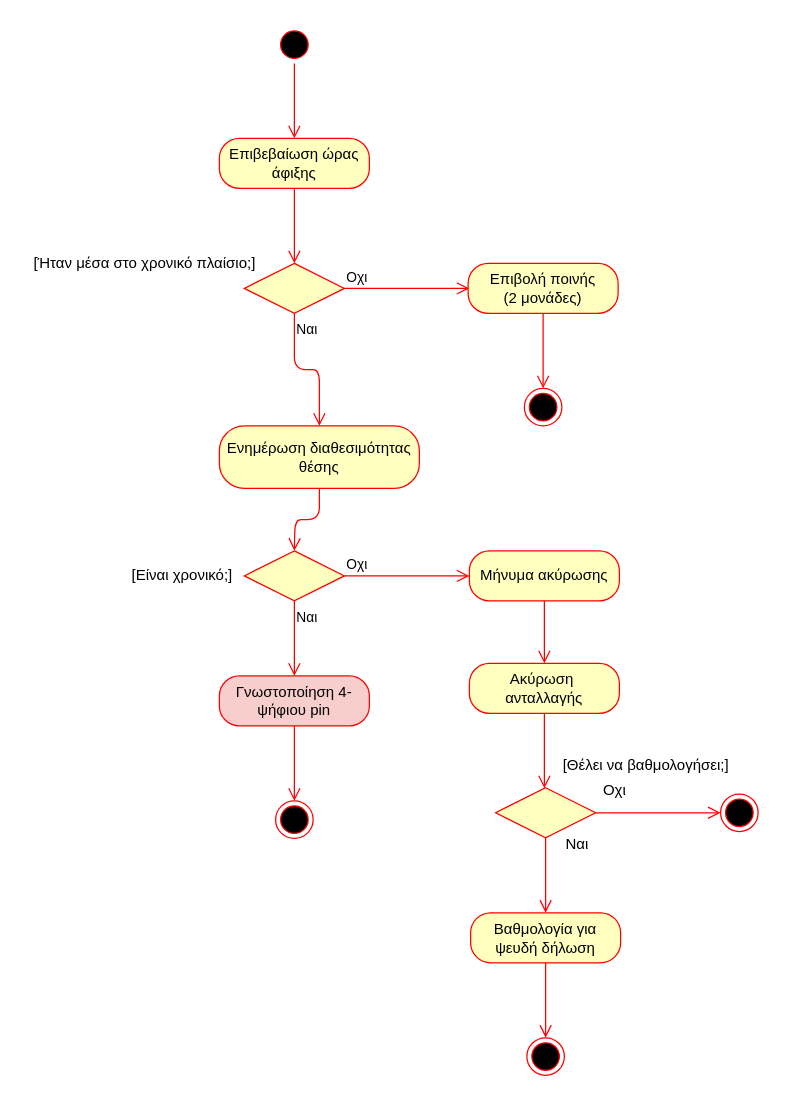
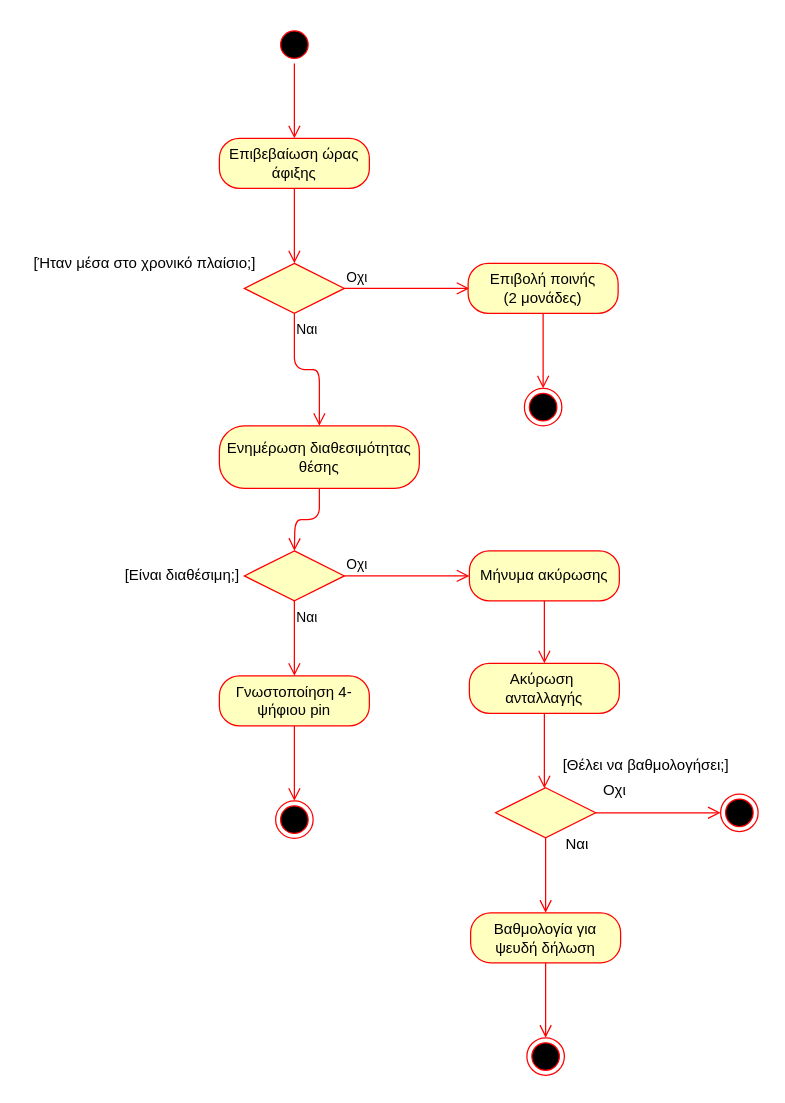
- <mxCell id="9" value="[Είναι χρονικό;]" style="text;html=1;align=center;verticalAlign=middle;resizable=0;points=[];autosize=1;" parent="1" vertex="1"><mxGeometry x="90" y="450" width="110" height="20" as="geometry" /></mxCell>
+ <mxCell id="9" value="[Είναι διαθέσιμη;]" style="text;html=1;align=center;verticalAlign=middle;resizable=0;points=[];autosize=1;" parent="1" vertex="1"><mxGeometry x="90" y="450" width="110" height="20" as="geometry" /></mxCell>
- <mxCell id="30" value="Γνωστοποίηση 4-ψήφιου pin" style="rounded=1;whiteSpace=wrap;html=1;arcSize=40;fontColor=#000000;fillColor=#f8cecc;strokeColor=#ff0000;" parent="1" vertex="1"><mxGeometry x="175" y="540" width="120" height="40" as="geometry" /></mxCell>
+ <mxCell id="30" value="Γνωστοποίηση 4-ψήφιου pin" style="rounded=1;whiteSpace=wrap;html=1;arcSize=40;fontColor=#000000;fillColor=#ffffc0;strokeColor=#ff0000;" parent="1" vertex="1"><mxGeometry x="175" y="540" width="120" height="40" as="geometry" /></mxCell>
